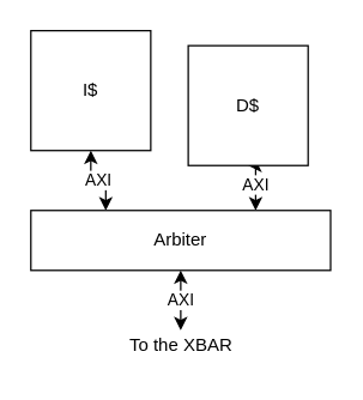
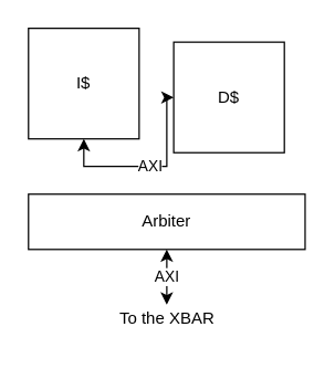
- <mxCell id="2" value="AXI" style="edgeStyle=orthogonalEdgeStyle;rounded=0;orthogonalLoop=1;jettySize=auto;html=1;exitX=0.5;exitY=1;exitDx=0;exitDy=0;entryX=0.25;entryY=0;entryDx=0;entryDy=0;startArrow=classic;startFill=1;" parent="1" source="3" target="7" edge="1"><mxGeometry relative="1" as="geometry" /></mxCell>
+ <mxCell id="2" value="AXI" style="edgeStyle=orthogonalEdgeStyle;rounded=0;orthogonalLoop=1;jettySize=auto;html=1;exitX=0.5;exitY=1;exitDx=0;exitDy=0;startArrow=classic;startFill=1;" parent="1" source="3" target="5" edge="1"><mxGeometry relative="1" as="geometry" /></mxCell>
- <mxCell id="4" value="AXI" style="edgeStyle=orthogonalEdgeStyle;rounded=0;orthogonalLoop=1;jettySize=auto;html=1;exitX=0.5;exitY=1;exitDx=0;exitDy=0;entryX=0.75;entryY=0;entryDx=0;entryDy=0;startArrow=classic;startFill=1;" parent="1" source="5" target="7" edge="1"><mxGeometry relative="1" as="geometry" /></mxCell>
